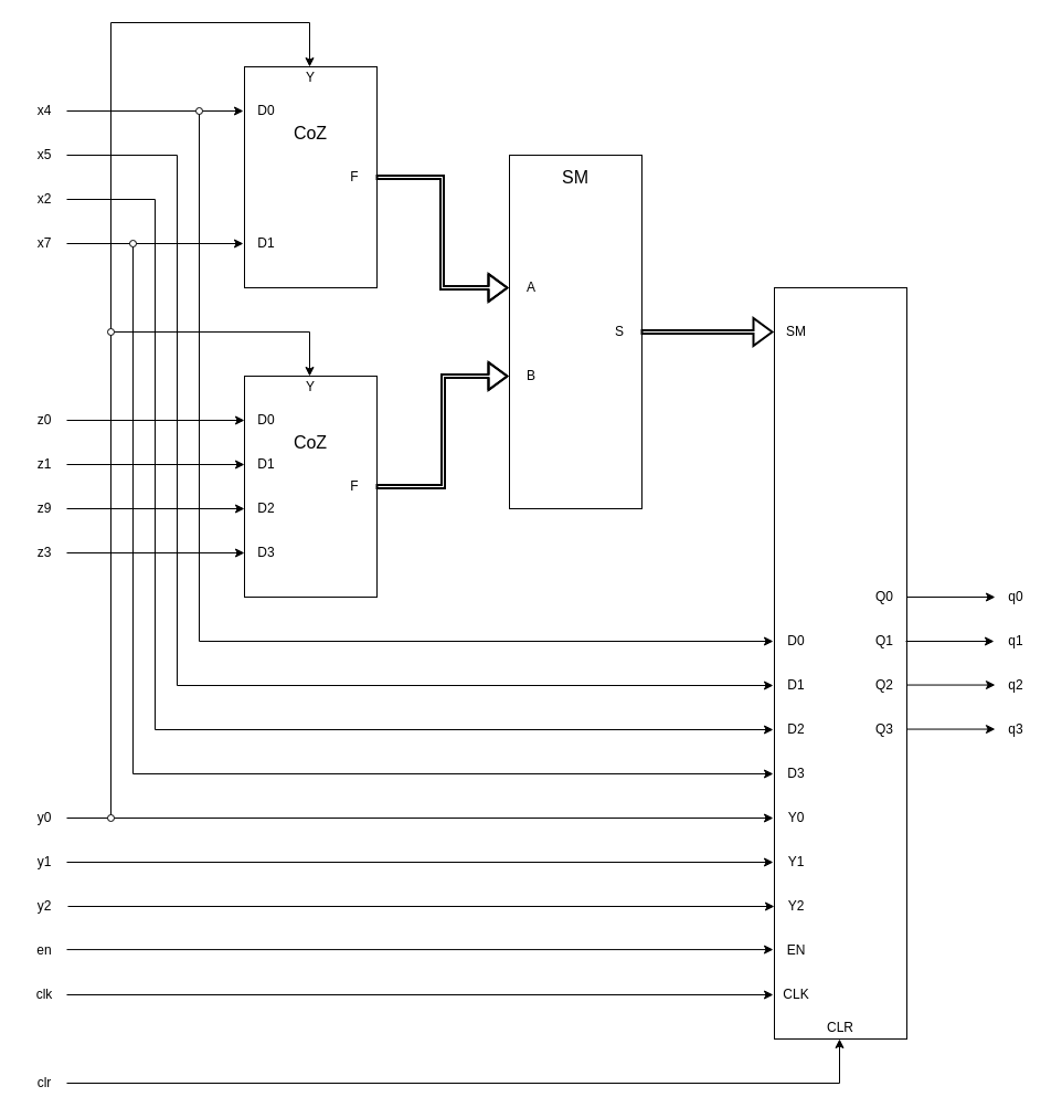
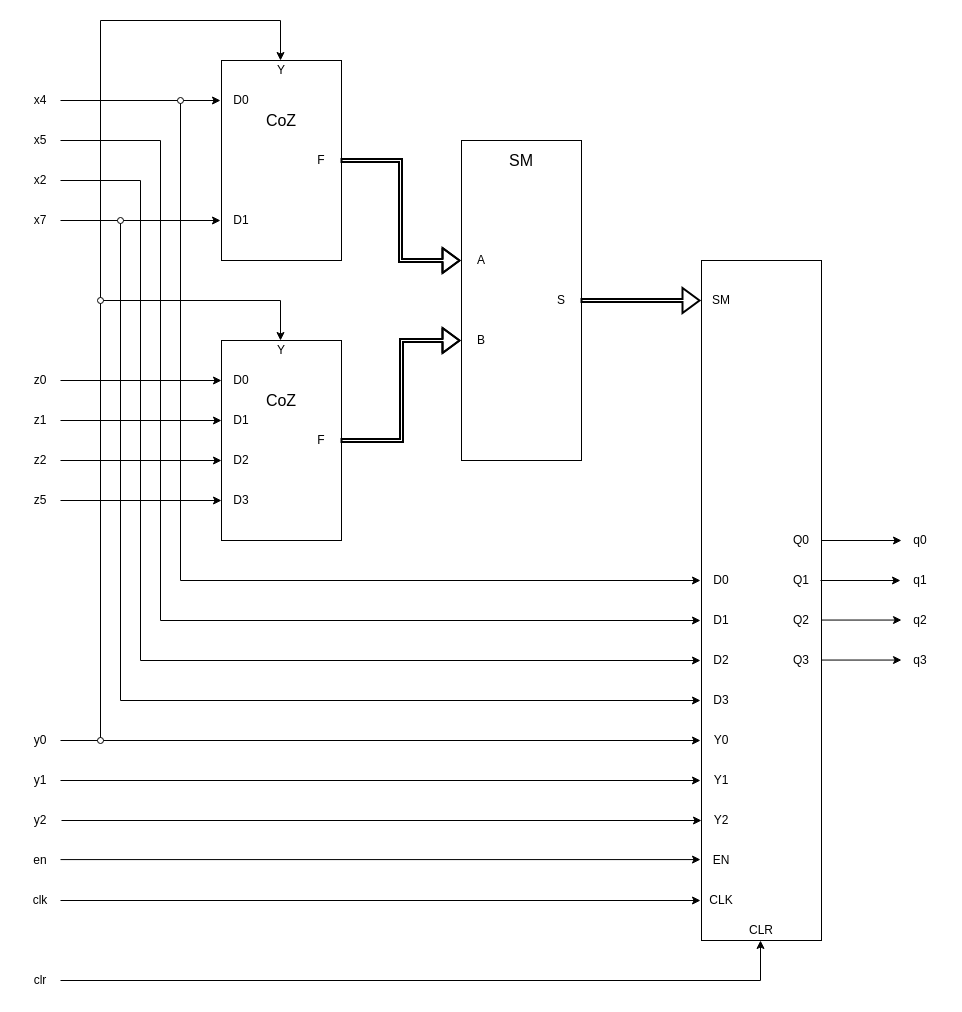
- <mxCell id="33" value="z9" style="text;html=1;strokeColor=none;fillColor=none;align=center;verticalAlign=middle;whiteSpace=wrap;rounded=0;connectable=0;" vertex="1" parent="1"><mxGeometry x="20" y="450" width="40" height="20" as="geometry" /></mxCell>
+ <mxCell id="33" value="z2" style="text;html=1;strokeColor=none;fillColor=none;align=center;verticalAlign=middle;whiteSpace=wrap;rounded=0;connectable=0;" vertex="1" parent="1"><mxGeometry x="20" y="450" width="40" height="20" as="geometry" /></mxCell>
- <mxCell id="34" value="z3" style="text;html=1;strokeColor=none;fillColor=none;align=center;verticalAlign=middle;whiteSpace=wrap;rounded=0;connectable=0;" vertex="1" parent="1"><mxGeometry x="20" y="490" width="40" height="20" as="geometry" /></mxCell>
+ <mxCell id="34" value="z5" style="text;html=1;strokeColor=none;fillColor=none;align=center;verticalAlign=middle;whiteSpace=wrap;rounded=0;connectable=0;" vertex="1" parent="1"><mxGeometry x="20" y="490" width="40" height="20" as="geometry" /></mxCell>
